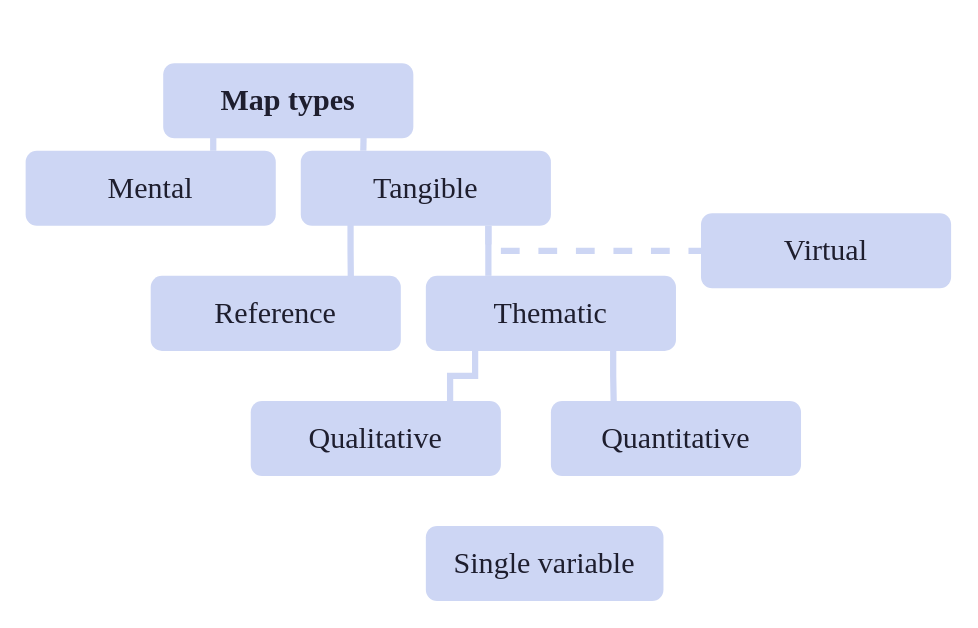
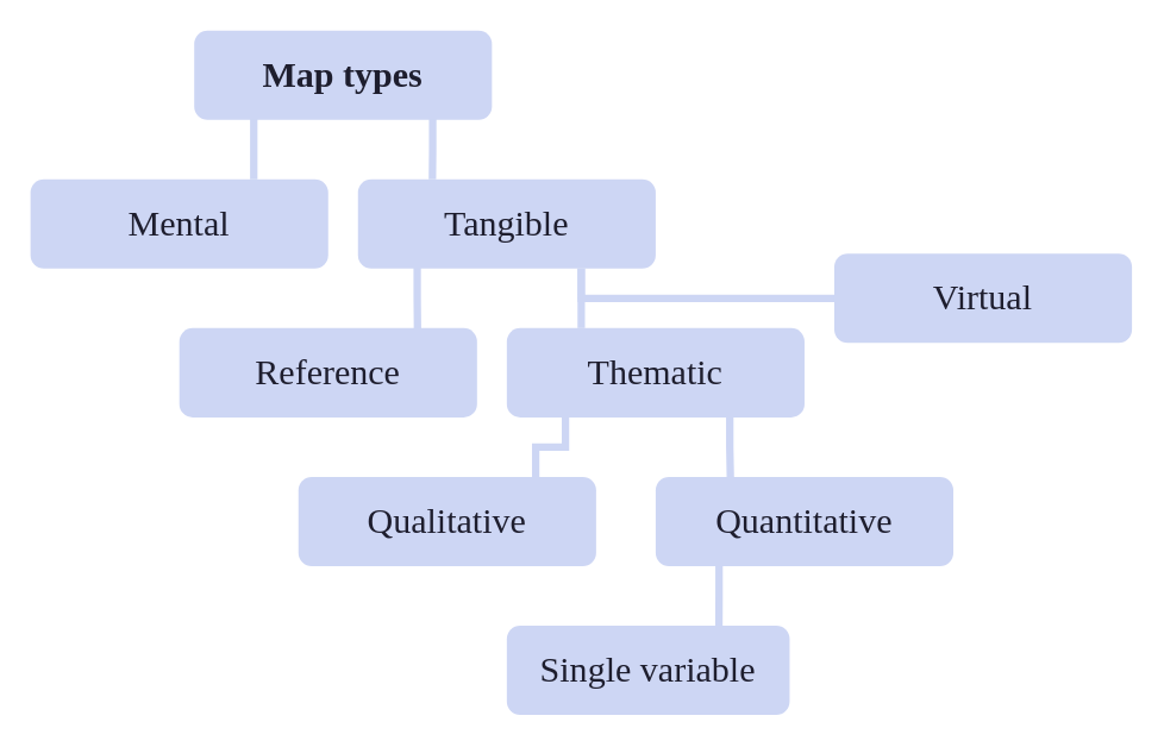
- <mxCell id="4" value="&lt;font style=&quot;font-size: 24px;&quot;&gt;Map types&lt;/font&gt;" style="rounded=1;whiteSpace=wrap;html=1;fontStyle=1;fontColor=#1E1E2E;labelBackgroundColor=none;fillColor=#cdd6f4;strokeColor=none;fontFamily=Montserrat;" parent="1" vertex="1"><mxGeometry x="130" y="50" width="200" height="60" as="geometry" /></mxCell>
+ <mxCell id="4" value="&lt;font style=&quot;font-size: 24px;&quot;&gt;Map types&lt;/font&gt;" style="rounded=1;whiteSpace=wrap;html=1;fontStyle=1;fontColor=#1E1E2E;labelBackgroundColor=none;fillColor=#cdd6f4;strokeColor=none;fontFamily=Montserrat;" parent="1" vertex="1"><mxGeometry x="130" y="20" width="200" height="60" as="geometry" /></mxCell>
- <mxCell id="7" style="rounded=0;orthogonalLoop=1;jettySize=auto;html=1;exitX=0.75;exitY=1;exitDx=0;exitDy=0;entryX=0;entryY=0.5;entryDx=0;entryDy=0;endArrow=none;endFill=0;edgeStyle=orthogonalEdgeStyle;strokeColor=#CDD6F4;strokeWidth=5;dashed=1;" parent="1" source="8" target="17" edge="1"><mxGeometry relative="1" as="geometry" /></mxCell>
+ <mxCell id="7" style="rounded=0;orthogonalLoop=1;jettySize=auto;html=1;exitX=0.75;exitY=1;exitDx=0;exitDy=0;entryX=0;entryY=0.5;entryDx=0;entryDy=0;endArrow=none;endFill=0;edgeStyle=orthogonalEdgeStyle;strokeColor=#CDD6F4;strokeWidth=5;dashed=0;" parent="1" source="8" target="17" edge="1"><mxGeometry relative="1" as="geometry" /></mxCell>
+ <mxCell id="15" style="rounded=0;orthogonalLoop=1;jettySize=auto;html=1;exitX=0.213;exitY=0.977;exitDx=0;exitDy=0;entryX=0.75;entryY=0;entryDx=0;entryDy=0;endArrow=none;endFill=0;edgeStyle=orthogonalEdgeStyle;strokeColor=#CDD6F4;strokeWidth=5;exitPerimeter=0;" parent="1" source="16" target="13" edge="1"><mxGeometry relative="1" as="geometry" /></mxCell>
